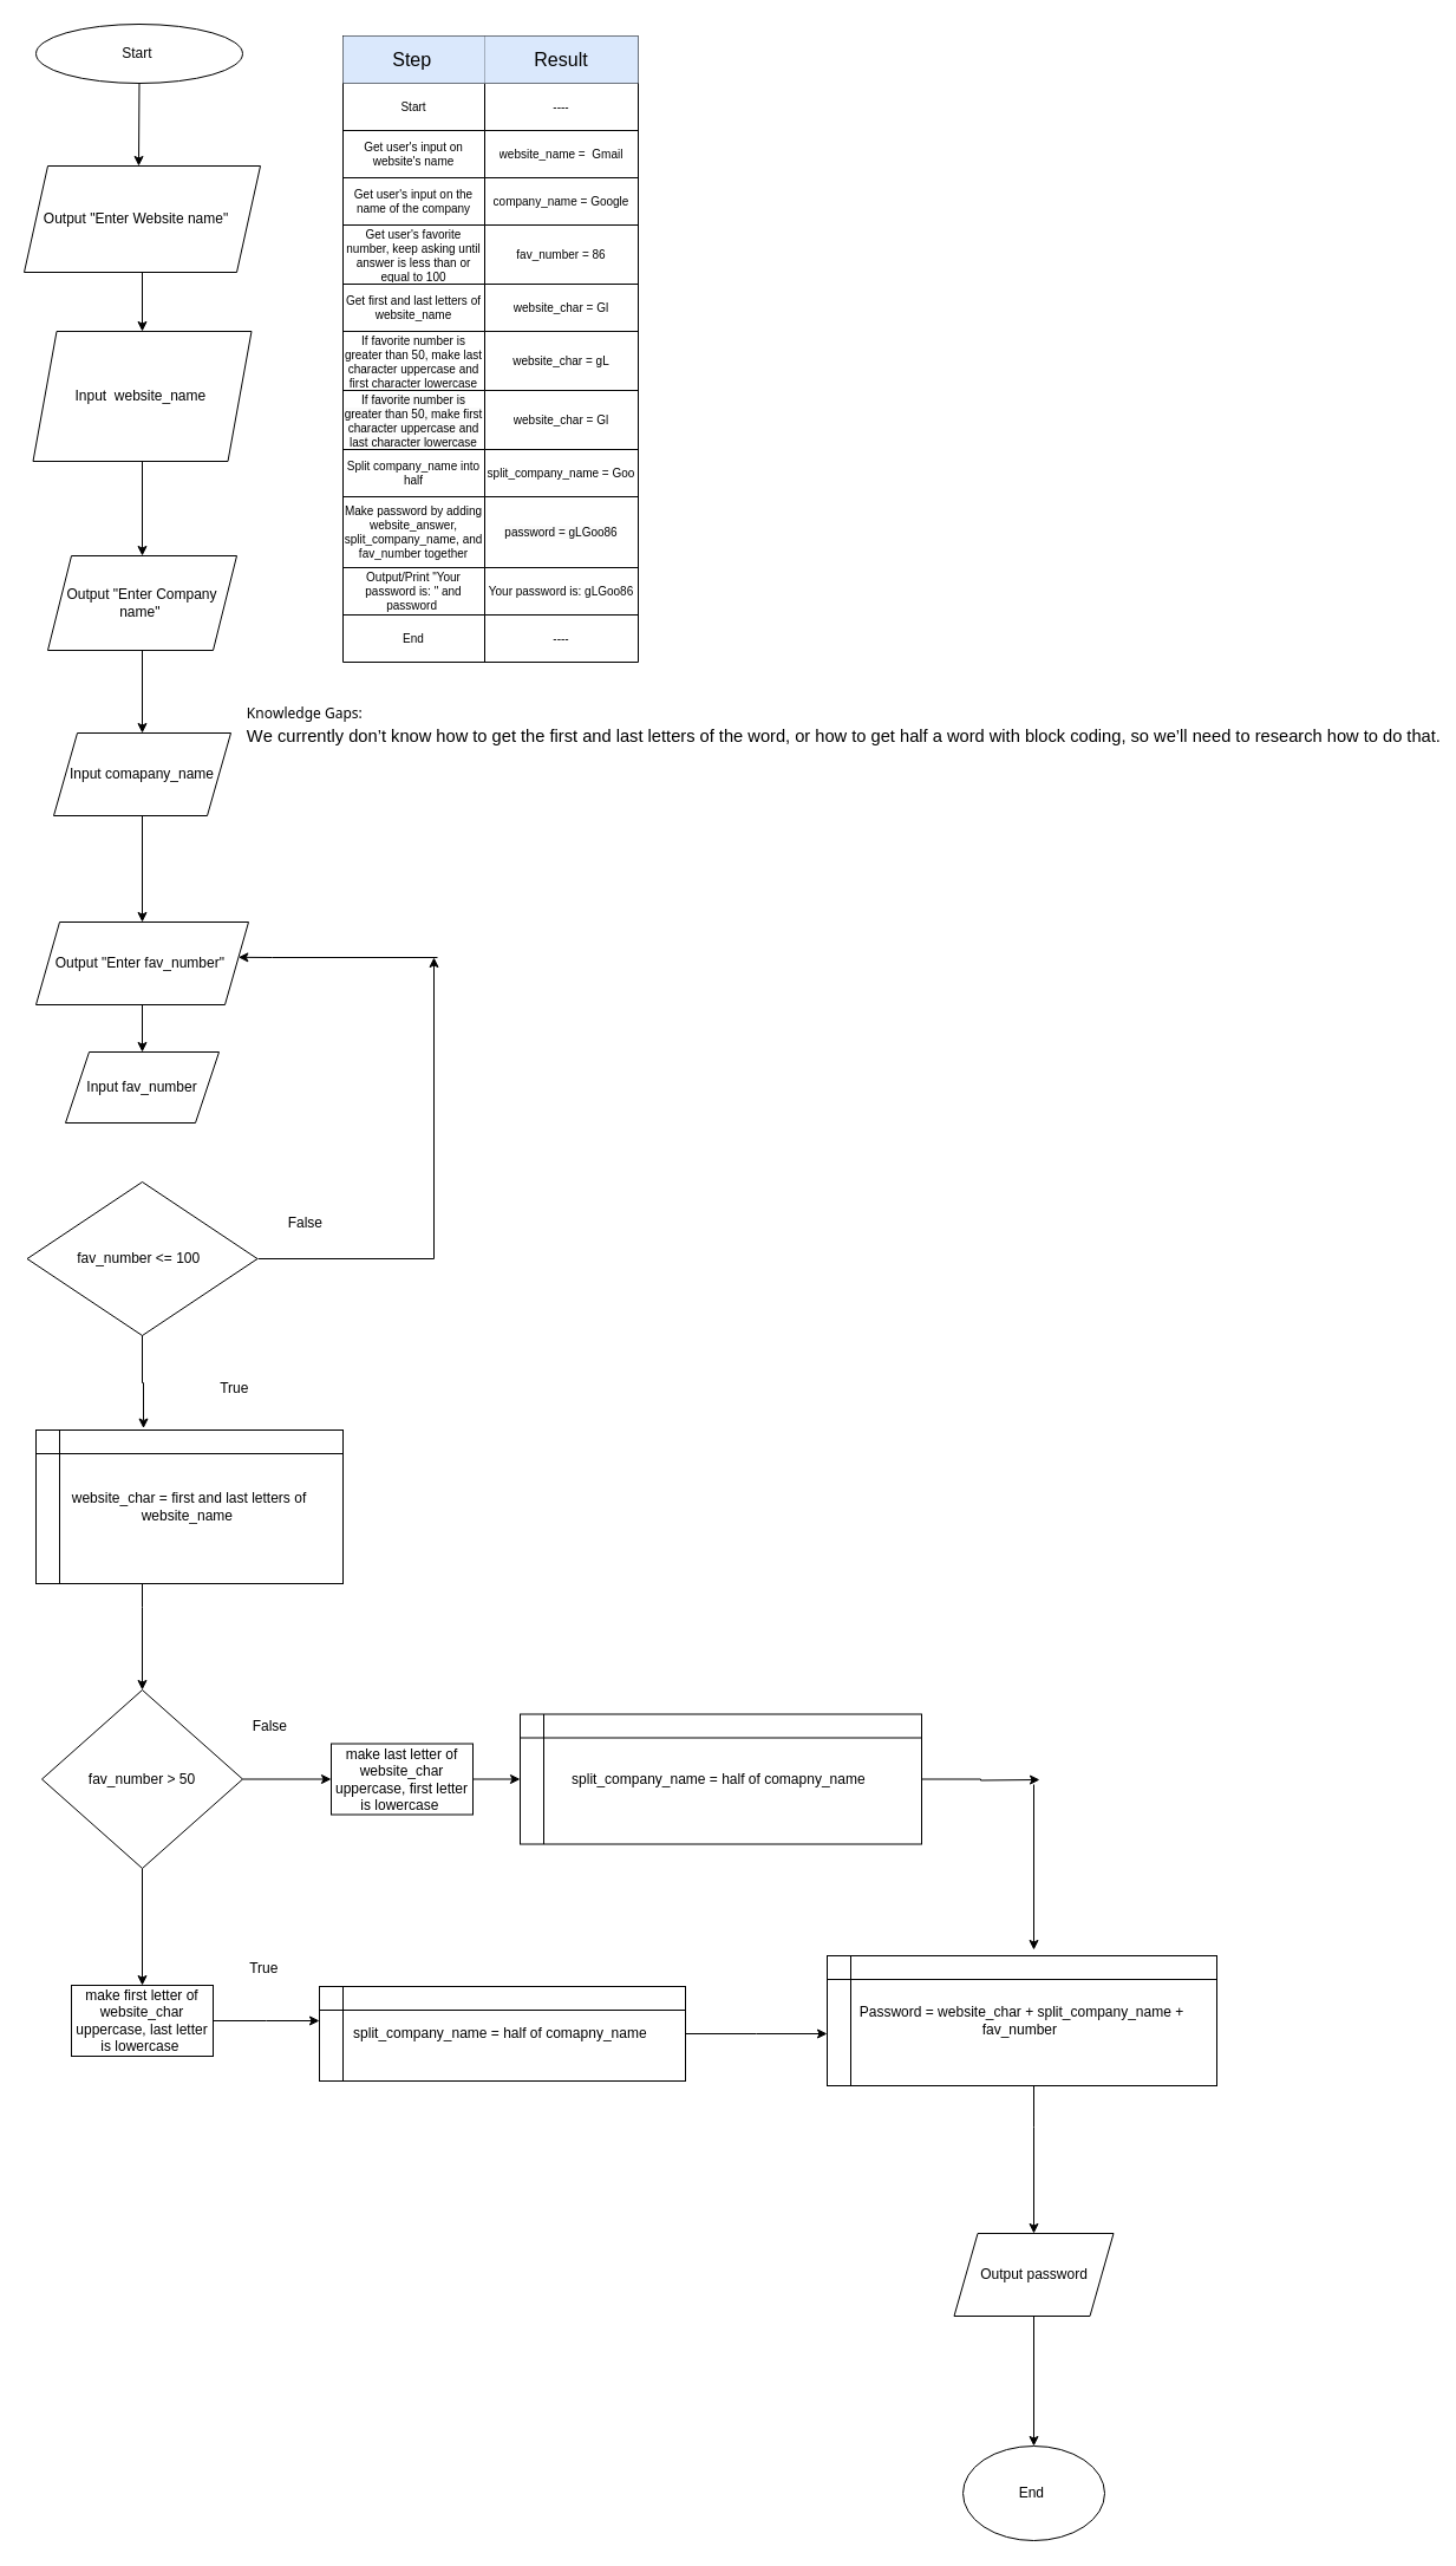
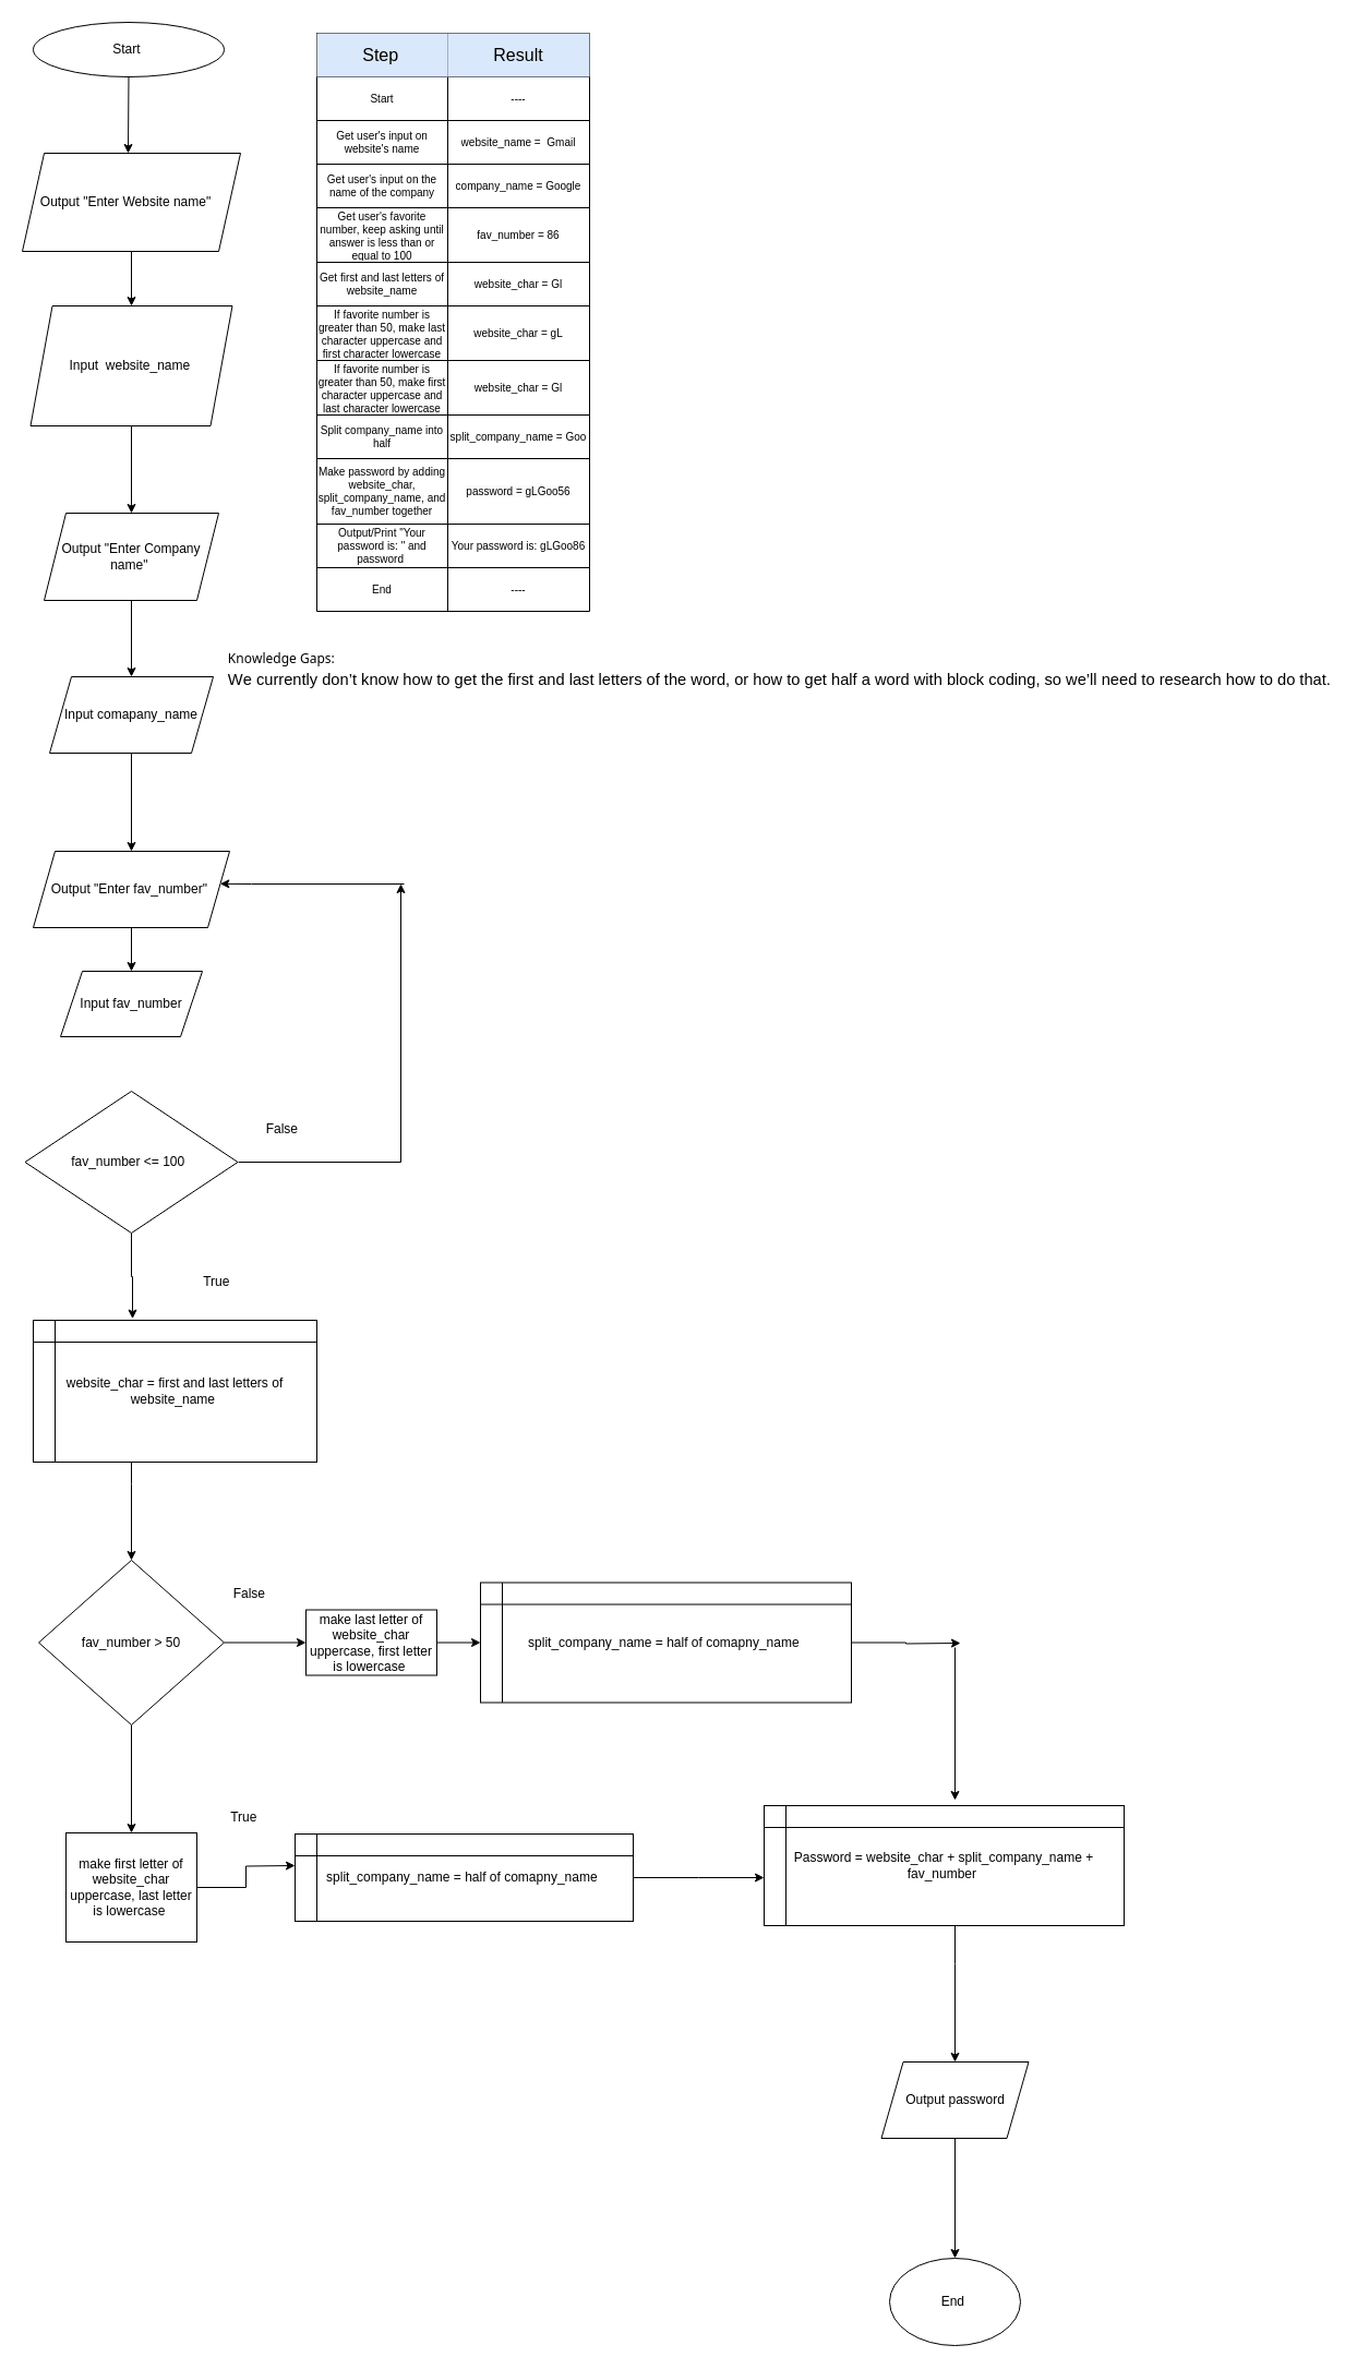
- <mxCell id="31" value="Make password by adding website_answer, split_company_name, and fav_number together" style="shape=partialRectangle;html=1;whiteSpace=wrap;connectable=0;strokeColor=inherit;overflow=hidden;fillColor=none;top=0;left=0;bottom=0;right=0;pointerEvents=1;fontSize=10;" vertex="1" parent="30"><mxGeometry width="120" height="60" as="geometry"><mxRectangle width="120" height="60" as="alternateBounds" /></mxGeometry></mxCell>
+ <mxCell id="31" value="Make password by adding website_char, split_company_name, and fav_number together" style="shape=partialRectangle;html=1;whiteSpace=wrap;connectable=0;strokeColor=inherit;overflow=hidden;fillColor=none;top=0;left=0;bottom=0;right=0;pointerEvents=1;fontSize=10;" vertex="1" parent="30"><mxGeometry width="120" height="60" as="geometry"><mxRectangle width="120" height="60" as="alternateBounds" /></mxGeometry></mxCell>
- <mxCell id="32" value="&lt;span style=&quot;color: rgb(0, 0, 0); font-family: Helvetica; font-size: 10px; font-style: normal; font-variant-ligatures: normal; font-variant-caps: normal; font-weight: 400; letter-spacing: normal; orphans: 2; text-align: center; text-indent: 0px; text-transform: none; widows: 2; word-spacing: 0px; -webkit-text-stroke-width: 0px; background-color: rgb(251, 251, 251); text-decoration-thickness: initial; text-decoration-style: initial; text-decoration-color: initial; float: none; display: inline !important;&quot;&gt;password = gLGoo86&lt;/span&gt;" style="shape=partialRectangle;html=1;whiteSpace=wrap;connectable=0;strokeColor=inherit;overflow=hidden;fillColor=none;top=0;left=0;bottom=0;right=0;pointerEvents=1;fontSize=10;" vertex="1" parent="30"><mxGeometry x="120" width="130" height="60" as="geometry"><mxRectangle width="130" height="60" as="alternateBounds" /></mxGeometry></mxCell>
+ <mxCell id="32" value="&lt;span style=&quot;color: rgb(0, 0, 0); font-family: Helvetica; font-size: 10px; font-style: normal; font-variant-ligatures: normal; font-variant-caps: normal; font-weight: 400; letter-spacing: normal; orphans: 2; text-align: center; text-indent: 0px; text-transform: none; widows: 2; word-spacing: 0px; -webkit-text-stroke-width: 0px; background-color: rgb(251, 251, 251); text-decoration-thickness: initial; text-decoration-style: initial; text-decoration-color: initial; float: none; display: inline !important;&quot;&gt;password = gLGoo56&lt;/span&gt;" style="shape=partialRectangle;html=1;whiteSpace=wrap;connectable=0;strokeColor=inherit;overflow=hidden;fillColor=none;top=0;left=0;bottom=0;right=0;pointerEvents=1;fontSize=10;" vertex="1" parent="30"><mxGeometry x="120" width="130" height="60" as="geometry"><mxRectangle width="130" height="60" as="alternateBounds" /></mxGeometry></mxCell>
- <mxCell id="58" value="make first letter of website_char uppercase, last letter is lowercase&amp;nbsp;" style="rounded=0;whiteSpace=wrap;html=1;" vertex="1" parent="1"><mxGeometry x="60" y="1680" width="120" height="60" as="geometry" /></mxCell>
+ <mxCell id="58" value="make first letter of website_char uppercase, last letter is lowercase&amp;nbsp;" style="rounded=0;whiteSpace=wrap;html=1;" vertex="1" parent="1"><mxGeometry x="60" y="1680" width="120" height="100" as="geometry" /></mxCell>
